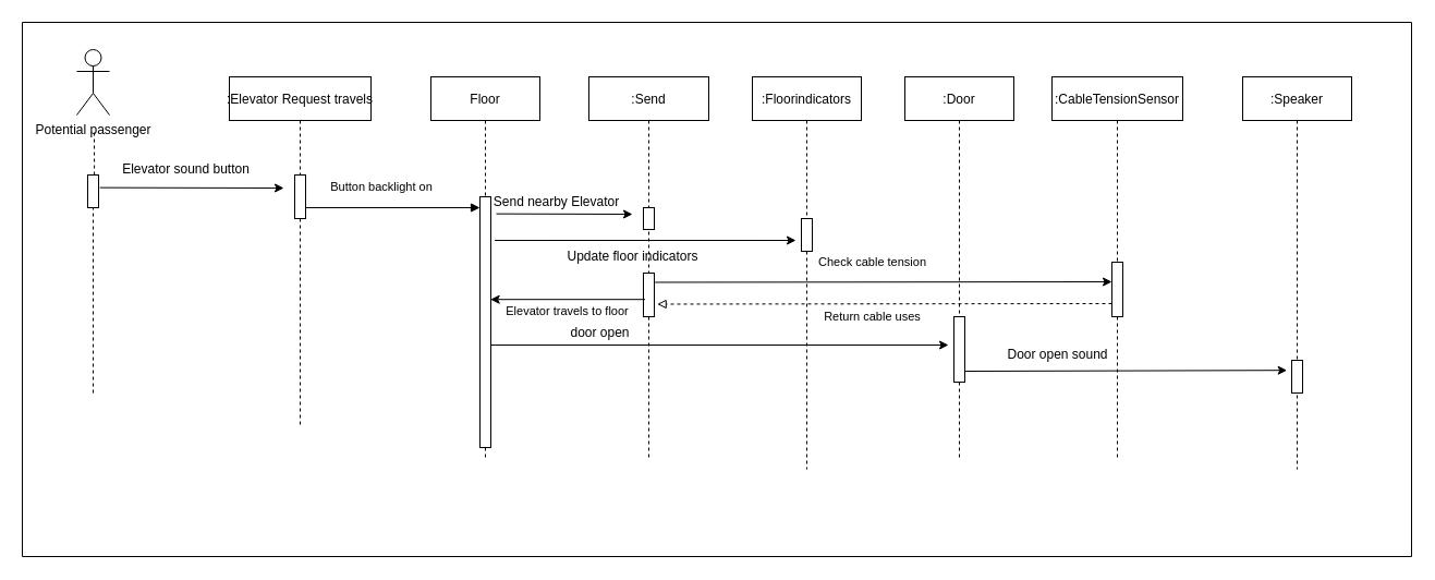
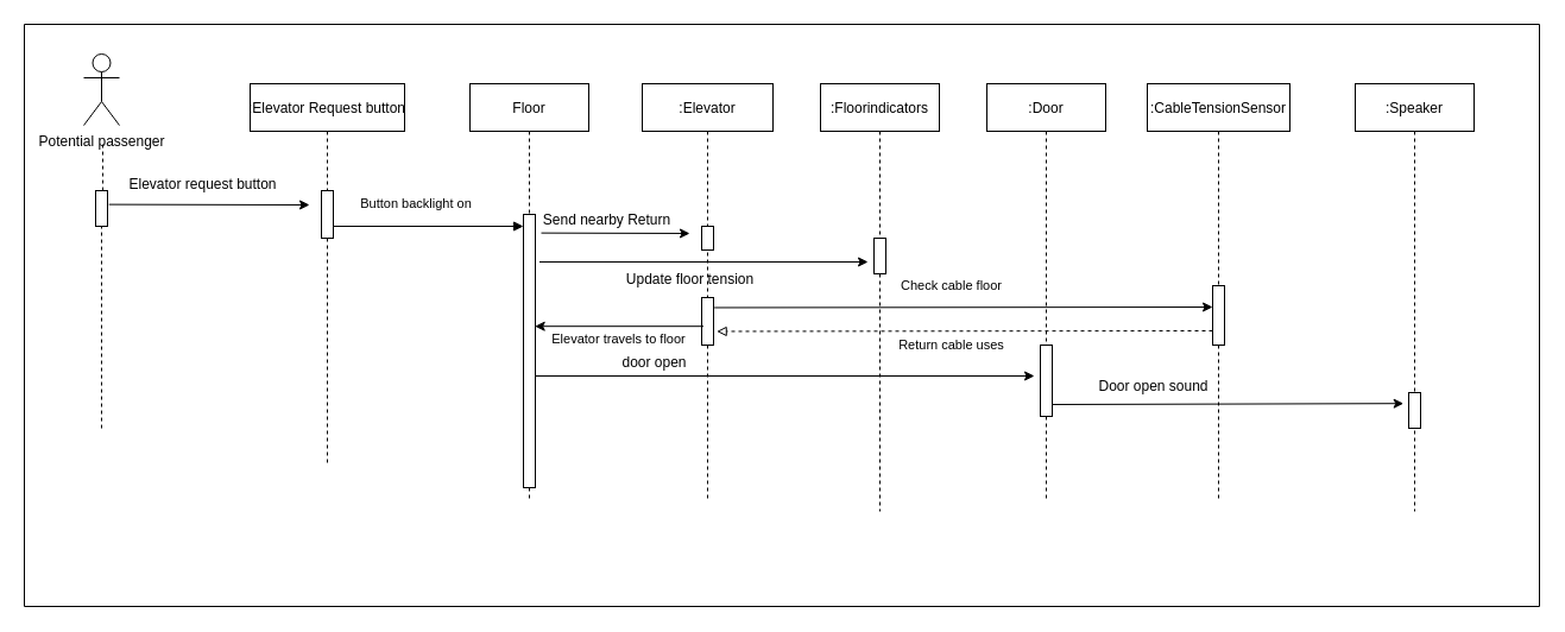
- <mxCell id="9" value=":Elevator Request travels" style="shape=umlLifeline;perimeter=lifelinePerimeter;container=1;collapsible=0;recursiveResize=0;rounded=0;shadow=0;strokeWidth=1;" vertex="1" parent="2"><mxGeometry x="190" y="50" width="130" height="320" as="geometry" /></mxCell>
+ <mxCell id="9" value=":Elevator Request button" style="shape=umlLifeline;perimeter=lifelinePerimeter;container=1;collapsible=0;recursiveResize=0;rounded=0;shadow=0;strokeWidth=1;" vertex="1" parent="2"><mxGeometry x="190" y="50" width="130" height="320" as="geometry" /></mxCell>
- <mxCell id="17" value=":Send" style="shape=umlLifeline;perimeter=lifelinePerimeter;container=1;collapsible=0;recursiveResize=0;rounded=0;shadow=0;strokeWidth=1;" vertex="1" parent="2"><mxGeometry x="520" y="50" width="110" height="350" as="geometry" /></mxCell>
+ <mxCell id="17" value=":Elevator" style="shape=umlLifeline;perimeter=lifelinePerimeter;container=1;collapsible=0;recursiveResize=0;rounded=0;shadow=0;strokeWidth=1;" vertex="1" parent="2"><mxGeometry x="520" y="50" width="110" height="350" as="geometry" /></mxCell>
- <mxCell id="11" value="Elevator sound button" style="text;html=1;align=center;verticalAlign=middle;resizable=0;points=[];autosize=1;strokeColor=none;fillColor=none;" vertex="1" parent="2"><mxGeometry x="75" y="120" width="150" height="30" as="geometry" /></mxCell>
+ <mxCell id="11" value="Elevator request button" style="text;html=1;align=center;verticalAlign=middle;resizable=0;points=[];autosize=1;strokeColor=none;fillColor=none;" vertex="1" parent="2"><mxGeometry x="75" y="120" width="150" height="30" as="geometry" /></mxCell>
- <mxCell id="28" value="Send nearby Elevator" style="text;html=1;align=center;verticalAlign=middle;resizable=0;points=[];autosize=1;strokeColor=none;fillColor=none;" vertex="1" parent="2"><mxGeometry x="420" y="150" width="140" height="30" as="geometry" /></mxCell>
+ <mxCell id="28" value="Send nearby Return" style="text;html=1;align=center;verticalAlign=middle;resizable=0;points=[];autosize=1;strokeColor=none;fillColor=none;" vertex="1" parent="2"><mxGeometry x="420" y="150" width="140" height="30" as="geometry" /></mxCell>
- <mxCell id="19" value="Update floor indicators" style="text;html=1;align=center;verticalAlign=middle;resizable=0;points=[];autosize=1;strokeColor=none;fillColor=none;" vertex="1" parent="17"><mxGeometry x="-30" y="150" width="140" height="30" as="geometry" /></mxCell>
+ <mxCell id="19" value="Update floor tension" style="text;html=1;align=center;verticalAlign=middle;resizable=0;points=[];autosize=1;strokeColor=none;fillColor=none;" vertex="1" parent="17"><mxGeometry x="-30" y="150" width="140" height="30" as="geometry" /></mxCell>
- <mxCell id="37" value="Check cable tension" style="text;html=1;align=center;verticalAlign=middle;resizable=0;points=[];autosize=1;strokeColor=none;fillColor=none;fontSize=11;" vertex="1" parent="1"><mxGeometry x="740" y="225" width="120" height="30" as="geometry" /></mxCell>
+ <mxCell id="37" value="Check cable floor" style="text;html=1;align=center;verticalAlign=middle;resizable=0;points=[];autosize=1;strokeColor=none;fillColor=none;fontSize=11;" vertex="1" parent="1"><mxGeometry x="740" y="225" width="120" height="30" as="geometry" /></mxCell>
